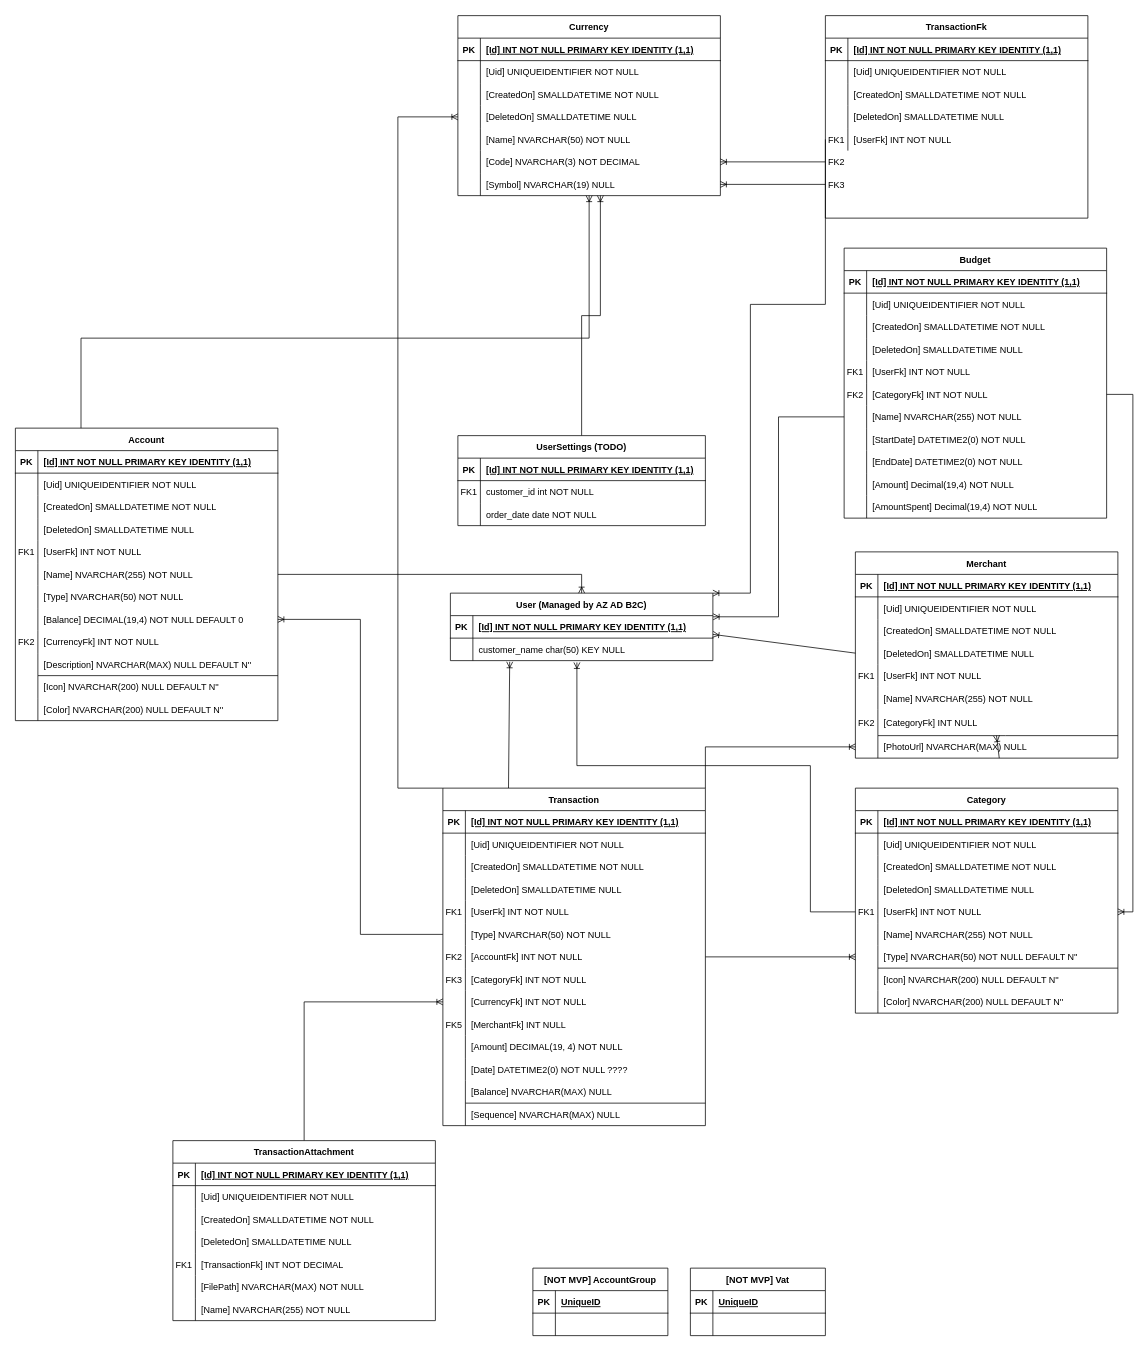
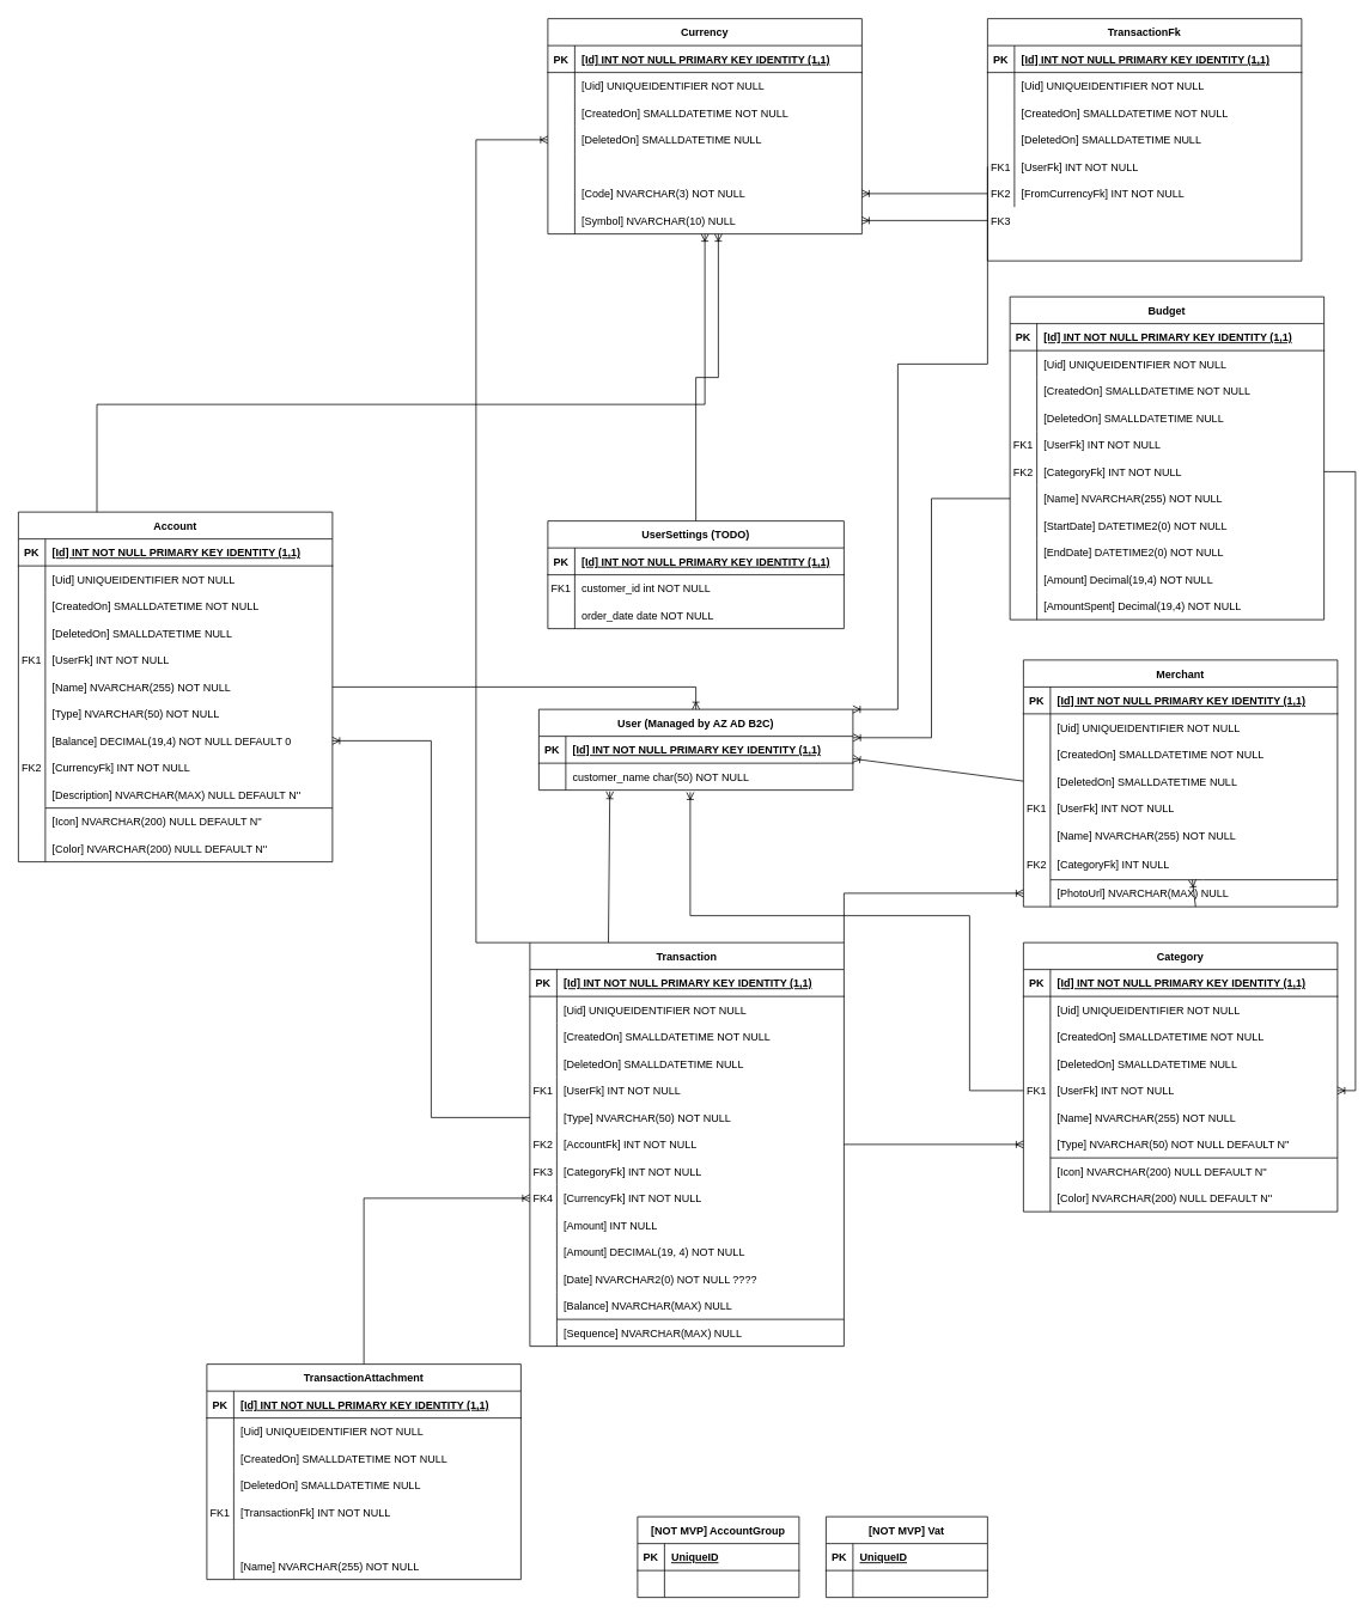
- <mxCell id="88" value="[Name] NVARCHAR(50) NOT NULL" style="shape=partialRectangle;connectable=0;fillColor=none;top=0;left=0;bottom=0;right=0;align=left;spacingLeft=6;overflow=hidden;fontStyle=0" parent="86" vertex="1"><mxGeometry x="30" width="320" height="30" as="geometry"><mxRectangle width="320" height="30" as="alternateBounds" /></mxGeometry></mxCell>
- <mxCell id="91" value="[Code] NVARCHAR(3) NOT DECIMAL" style="shape=partialRectangle;connectable=0;fillColor=none;top=0;left=0;bottom=0;right=0;align=left;spacingLeft=6;overflow=hidden;fontStyle=0" parent="89" vertex="1"><mxGeometry x="30" width="320" height="30" as="geometry"><mxRectangle width="320" height="30" as="alternateBounds" /></mxGeometry></mxCell>
+ <mxCell id="91" value="[Code] NVARCHAR(3) NOT NULL" style="shape=partialRectangle;connectable=0;fillColor=none;top=0;left=0;bottom=0;right=0;align=left;spacingLeft=6;overflow=hidden;fontStyle=0" parent="89" vertex="1"><mxGeometry x="30" width="320" height="30" as="geometry"><mxRectangle width="320" height="30" as="alternateBounds" /></mxGeometry></mxCell>
+ <mxCell id="168" value="[FromCurrencyFk] INT NOT NULL" style="shape=partialRectangle;connectable=0;fillColor=none;top=0;left=0;bottom=0;right=0;align=left;spacingLeft=6;overflow=hidden;fontStyle=0" parent="166" vertex="1"><mxGeometry x="30" width="320" height="30" as="geometry"><mxRectangle width="320" height="30" as="alternateBounds" /></mxGeometry></mxCell>
- <mxCell id="94" value="[Symbol] NVARCHAR(19) NULL" style="shape=partialRectangle;connectable=0;fillColor=none;top=0;left=0;bottom=0;right=0;align=left;spacingLeft=6;overflow=hidden;fontStyle=0" parent="92" vertex="1"><mxGeometry x="30" width="320" height="30" as="geometry"><mxRectangle width="320" height="30" as="alternateBounds" /></mxGeometry></mxCell>
+ <mxCell id="94" value="[Symbol] NVARCHAR(10) NULL" style="shape=partialRectangle;connectable=0;fillColor=none;top=0;left=0;bottom=0;right=0;align=left;spacingLeft=6;overflow=hidden;fontStyle=0" parent="92" vertex="1"><mxGeometry x="30" width="320" height="30" as="geometry"><mxRectangle width="320" height="30" as="alternateBounds" /></mxGeometry></mxCell>
- <mxCell id="19" value="customer_name char(50) KEY NULL" style="shape=partialRectangle;overflow=hidden;connectable=0;fillColor=none;top=0;left=0;bottom=0;right=0;align=left;spacingLeft=6;" parent="17" vertex="1"><mxGeometry x="30" width="320" height="30" as="geometry"><mxRectangle width="320" height="30" as="alternateBounds" /></mxGeometry></mxCell>
+ <mxCell id="19" value="customer_name char(50) NOT NULL" style="shape=partialRectangle;overflow=hidden;connectable=0;fillColor=none;top=0;left=0;bottom=0;right=0;align=left;spacingLeft=6;" parent="17" vertex="1"><mxGeometry x="30" width="320" height="30" as="geometry"><mxRectangle width="320" height="30" as="alternateBounds" /></mxGeometry></mxCell>
+ <mxCell id="202" value="FK4" style="shape=partialRectangle;connectable=0;fillColor=none;top=0;left=0;bottom=0;right=0;editable=1;overflow=hidden;" parent="201" vertex="1"><mxGeometry width="30" height="30" as="geometry"><mxRectangle width="30" height="30" as="alternateBounds" /></mxGeometry></mxCell>
- <mxCell id="205" value="FK5" style="shape=partialRectangle;connectable=0;fillColor=none;top=0;left=0;bottom=0;right=0;editable=1;overflow=hidden;" parent="204" vertex="1"><mxGeometry width="30" height="30" as="geometry"><mxRectangle width="30" height="30" as="alternateBounds" /></mxGeometry></mxCell>
- <mxCell id="206" value="[MerchantFk] INT NULL" style="shape=partialRectangle;connectable=0;fillColor=none;top=0;left=0;bottom=0;right=0;align=left;spacingLeft=6;overflow=hidden;fontStyle=0" parent="204" vertex="1"><mxGeometry x="30" width="320" height="30" as="geometry"><mxRectangle width="320" height="30" as="alternateBounds" /></mxGeometry></mxCell>
+ <mxCell id="206" value="[Amount] INT NULL" style="shape=partialRectangle;connectable=0;fillColor=none;top=0;left=0;bottom=0;right=0;align=left;spacingLeft=6;overflow=hidden;fontStyle=0" parent="204" vertex="1"><mxGeometry x="30" width="320" height="30" as="geometry"><mxRectangle width="320" height="30" as="alternateBounds" /></mxGeometry></mxCell>
- <mxCell id="212" value="[Date] DATETIME2(0) NOT NULL ????" style="shape=partialRectangle;connectable=0;fillColor=none;top=0;left=0;bottom=0;right=0;align=left;spacingLeft=6;overflow=hidden;fontStyle=0" parent="210" vertex="1"><mxGeometry x="30" width="320" height="30" as="geometry"><mxRectangle width="320" height="30" as="alternateBounds" /></mxGeometry></mxCell>
+ <mxCell id="212" value="[Date] NVARCHAR2(0) NOT NULL ????" style="shape=partialRectangle;connectable=0;fillColor=none;top=0;left=0;bottom=0;right=0;align=left;spacingLeft=6;overflow=hidden;fontStyle=0" parent="210" vertex="1"><mxGeometry x="30" width="320" height="30" as="geometry"><mxRectangle width="320" height="30" as="alternateBounds" /></mxGeometry></mxCell>
- <mxCell id="237" value="[TransactionFk] INT NOT DECIMAL" style="shape=partialRectangle;connectable=0;fillColor=none;top=0;left=0;bottom=0;right=0;align=left;spacingLeft=6;overflow=hidden;fontStyle=0" parent="235" vertex="1"><mxGeometry x="30" width="320" height="30" as="geometry"><mxRectangle width="320" height="30" as="alternateBounds" /></mxGeometry></mxCell>
+ <mxCell id="237" value="[TransactionFk] INT NOT NULL" style="shape=partialRectangle;connectable=0;fillColor=none;top=0;left=0;bottom=0;right=0;align=left;spacingLeft=6;overflow=hidden;fontStyle=0" parent="235" vertex="1"><mxGeometry x="30" width="320" height="30" as="geometry"><mxRectangle width="320" height="30" as="alternateBounds" /></mxGeometry></mxCell>
- <mxCell id="240" value="[FilePath] NVARCHAR(MAX) NOT NULL" style="shape=partialRectangle;connectable=0;fillColor=none;top=0;left=0;bottom=0;right=0;align=left;spacingLeft=6;overflow=hidden;fontStyle=0" parent="238" vertex="1"><mxGeometry x="30" width="320" height="30" as="geometry"><mxRectangle width="320" height="30" as="alternateBounds" /></mxGeometry></mxCell>
